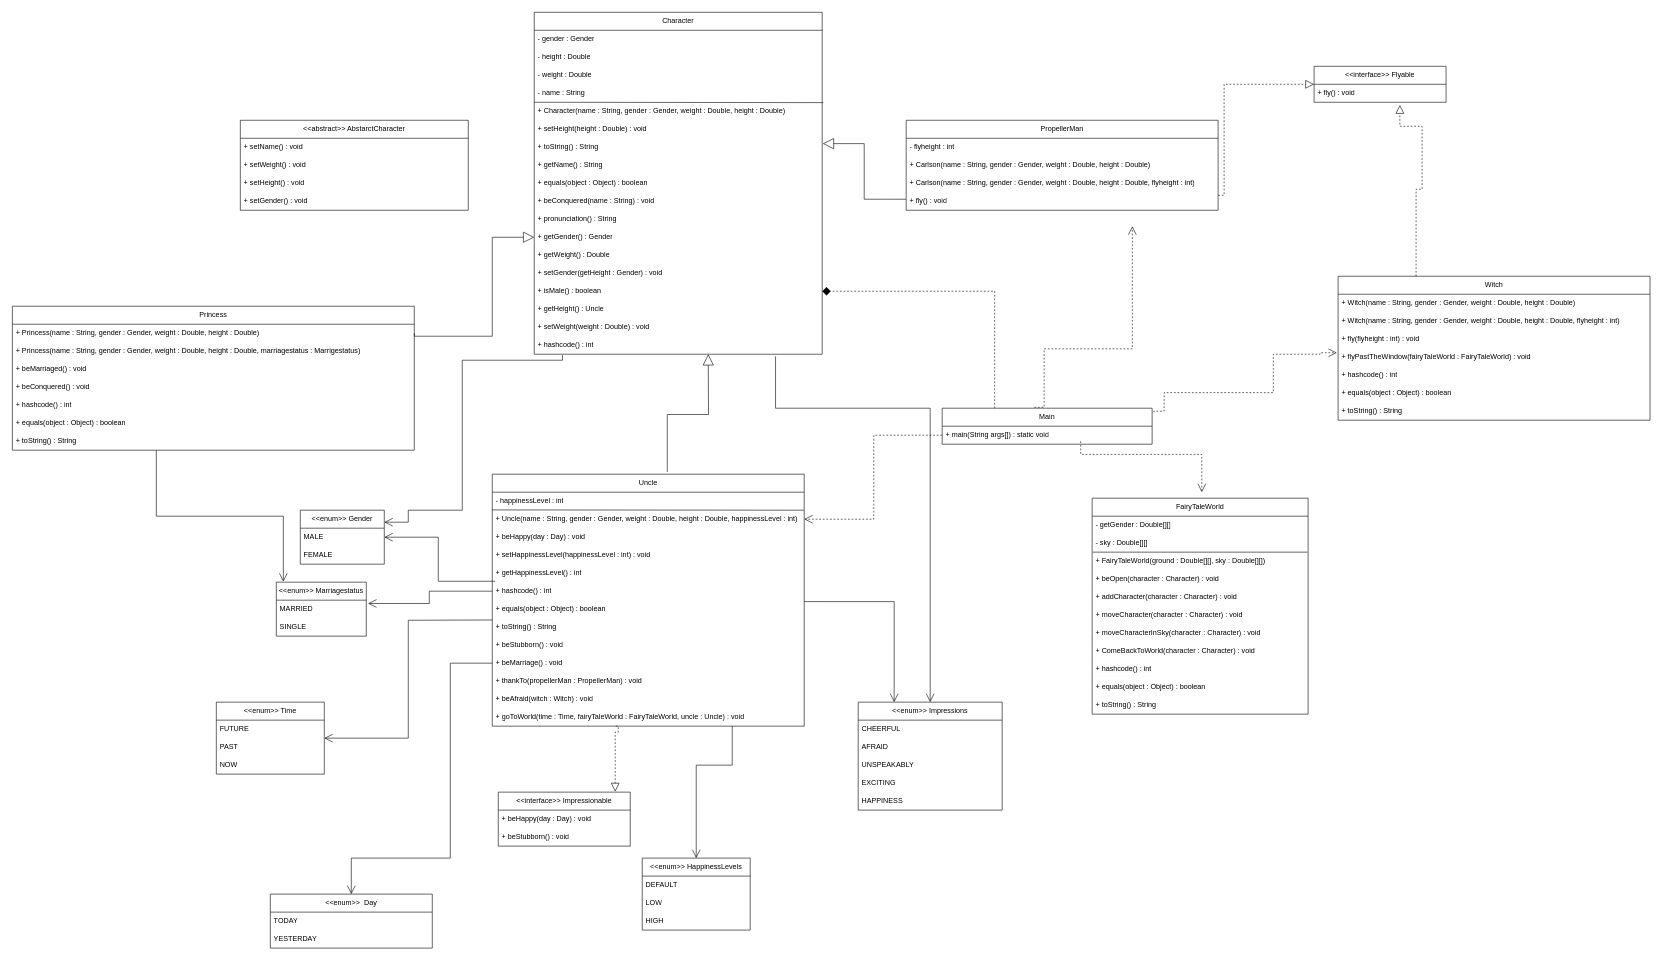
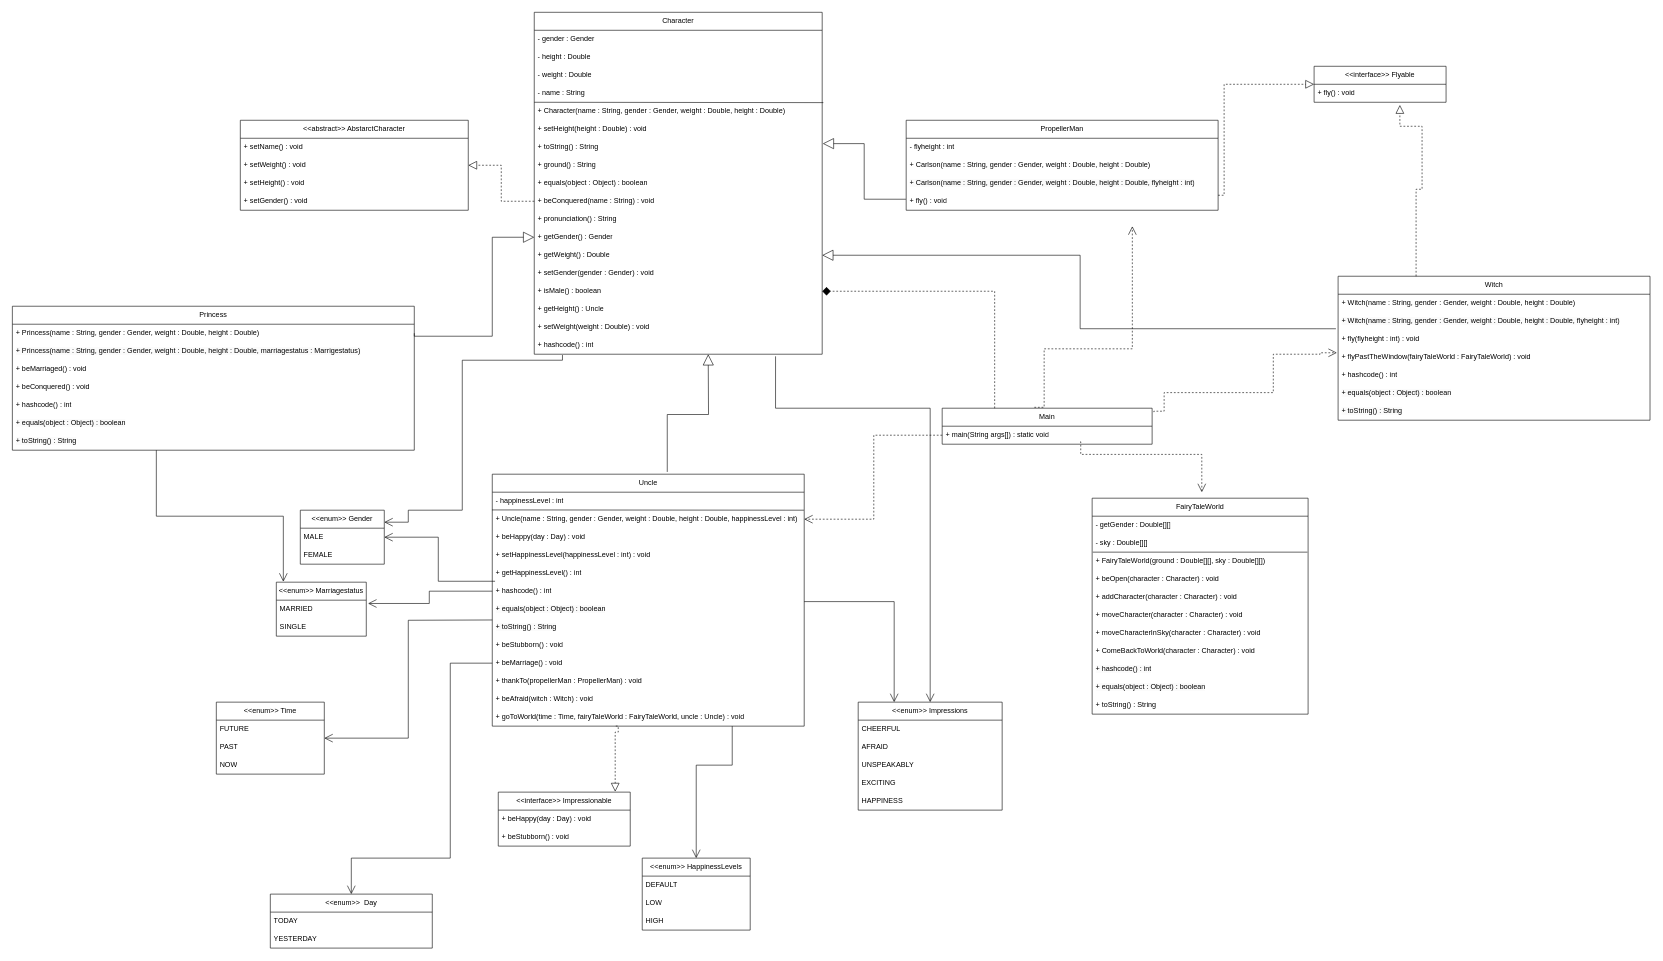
- <mxCell id="11" value="+ getName() : String" style="text;strokeColor=none;fillColor=none;align=left;verticalAlign=middle;spacingLeft=4;spacingRight=4;overflow=hidden;points=[[0,0.5],[1,0.5]];portConstraint=eastwest;rotatable=0;whiteSpace=wrap;html=1;" parent="2" vertex="1"><mxGeometry y="240" width="480" height="30" as="geometry" /></mxCell>
+ <mxCell id="11" value="+ ground() : String" style="text;strokeColor=none;fillColor=none;align=left;verticalAlign=middle;spacingLeft=4;spacingRight=4;overflow=hidden;points=[[0,0.5],[1,0.5]];portConstraint=eastwest;rotatable=0;whiteSpace=wrap;html=1;" parent="2" vertex="1"><mxGeometry y="240" width="480" height="30" as="geometry" /></mxCell>
+ <mxCell id="112" value="" style="endArrow=block;dashed=1;endFill=0;endSize=12;html=1;rounded=0;edgeStyle=orthogonalEdgeStyle;exitX=0;exitY=0.5;exitDx=0;exitDy=0;entryX=1;entryY=0.5;entryDx=0;entryDy=0;" edge="1" parent="1" source="13" target="49"><mxGeometry width="160" relative="1" as="geometry"><mxPoint x="1200" y="220" as="sourcePoint" /><mxPoint x="1360" y="220" as="targetPoint" /></mxGeometry></mxCell>
- <mxCell id="17" value="+ setGender(getHeight : Gender) : void" style="text;strokeColor=none;fillColor=none;align=left;verticalAlign=middle;spacingLeft=4;spacingRight=4;overflow=hidden;points=[[0,0.5],[1,0.5]];portConstraint=eastwest;rotatable=0;whiteSpace=wrap;html=1;" parent="2" vertex="1"><mxGeometry y="420" width="480" height="30" as="geometry" /></mxCell>
+ <mxCell id="17" value="+ setGender(gender : Gender) : void" style="text;strokeColor=none;fillColor=none;align=left;verticalAlign=middle;spacingLeft=4;spacingRight=4;overflow=hidden;points=[[0,0.5],[1,0.5]];portConstraint=eastwest;rotatable=0;whiteSpace=wrap;html=1;" parent="2" vertex="1"><mxGeometry y="420" width="480" height="30" as="geometry" /></mxCell>
+ <mxCell id="121" value="" style="endArrow=block;endSize=16;endFill=0;html=1;rounded=0;edgeStyle=orthogonalEdgeStyle;entryX=1;entryY=0.5;entryDx=0;entryDy=0;exitX=-0.007;exitY=-0.082;exitDx=0;exitDy=0;exitPerimeter=0;" edge="1" parent="1" source="86" target="16"><mxGeometry width="160" relative="1" as="geometry"><mxPoint x="2080" y="390" as="sourcePoint" /><mxPoint x="2240" y="390" as="targetPoint" /></mxGeometry></mxCell>
